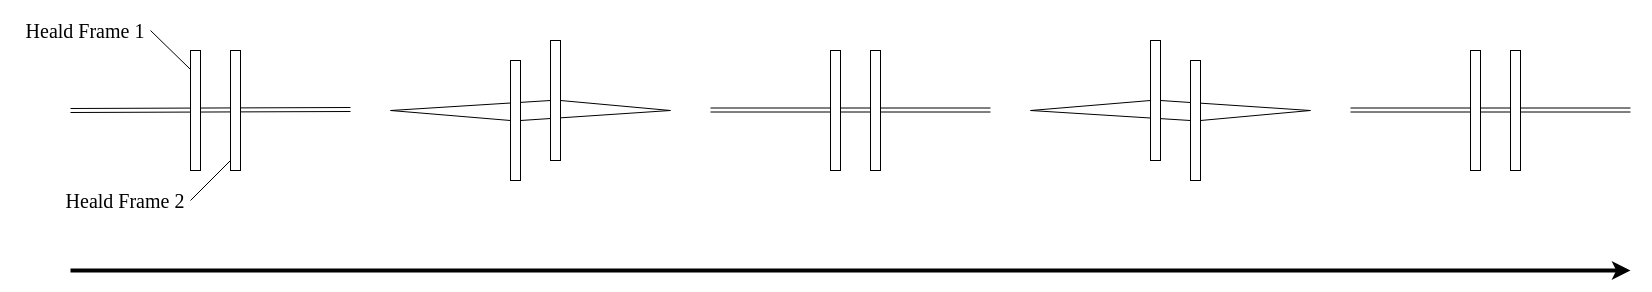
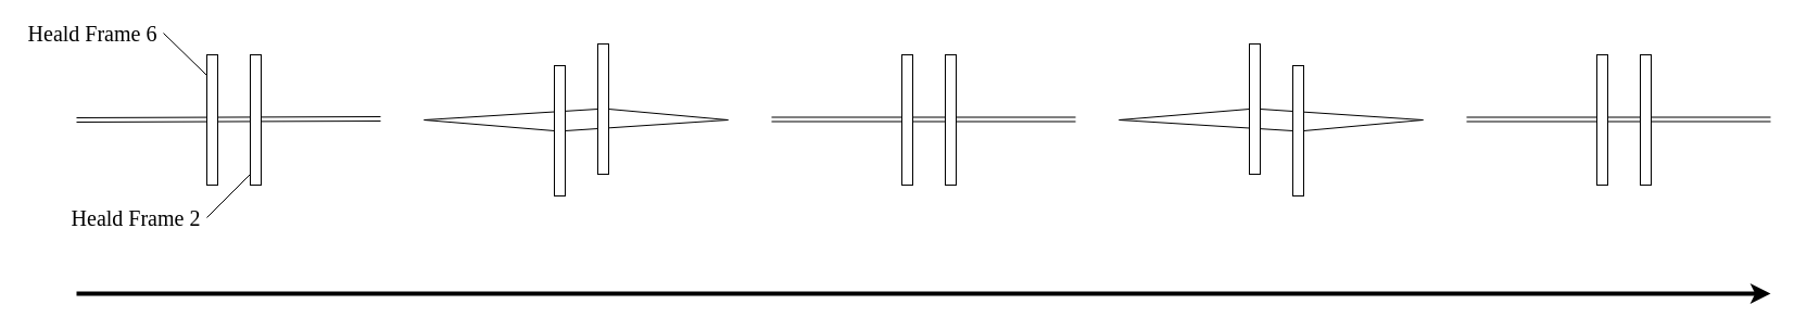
- <mxCell id="22" value="&lt;font style=&quot;font-size: 20px;&quot; face=&quot;Times New Roman&quot;&gt;Heald Frame 1&lt;/font&gt;" style="text;html=1;align=center;verticalAlign=middle;whiteSpace=wrap;rounded=0;" vertex="1" parent="1"><mxGeometry x="20" y="20" width="130" height="20" as="geometry" /></mxCell>
+ <mxCell id="22" value="&lt;font style=&quot;font-size: 20px;&quot; face=&quot;Times New Roman&quot;&gt;Heald Frame 6&lt;/font&gt;" style="text;html=1;align=center;verticalAlign=middle;whiteSpace=wrap;rounded=0;" vertex="1" parent="1"><mxGeometry x="20" y="20" width="130" height="20" as="geometry" /></mxCell>
